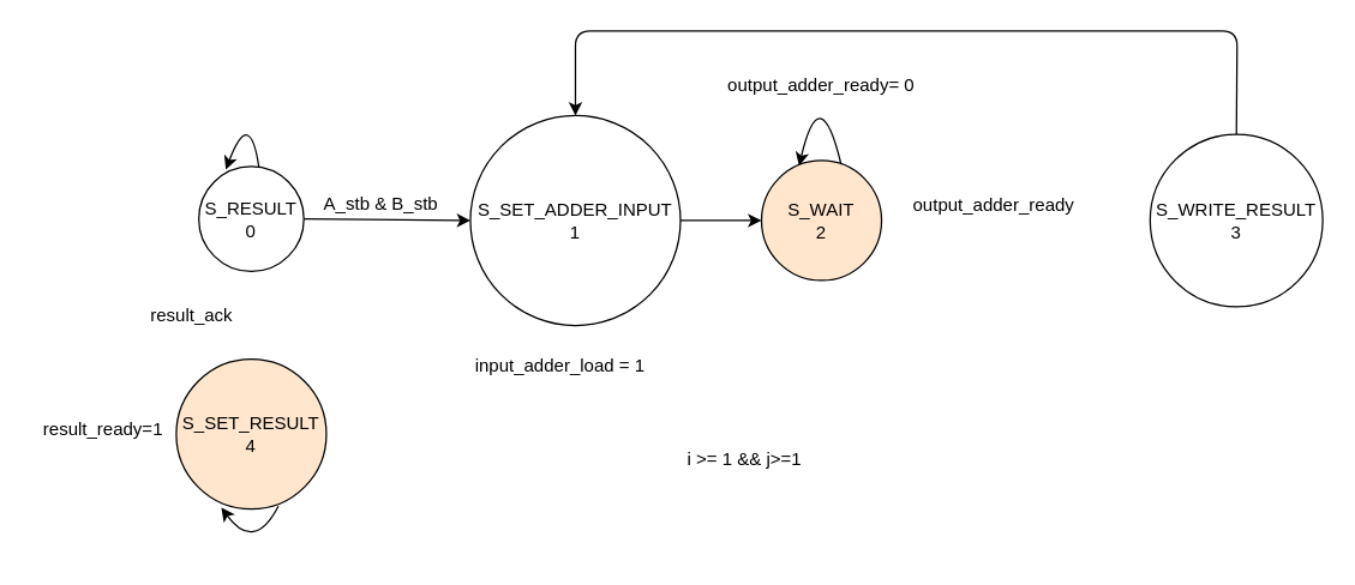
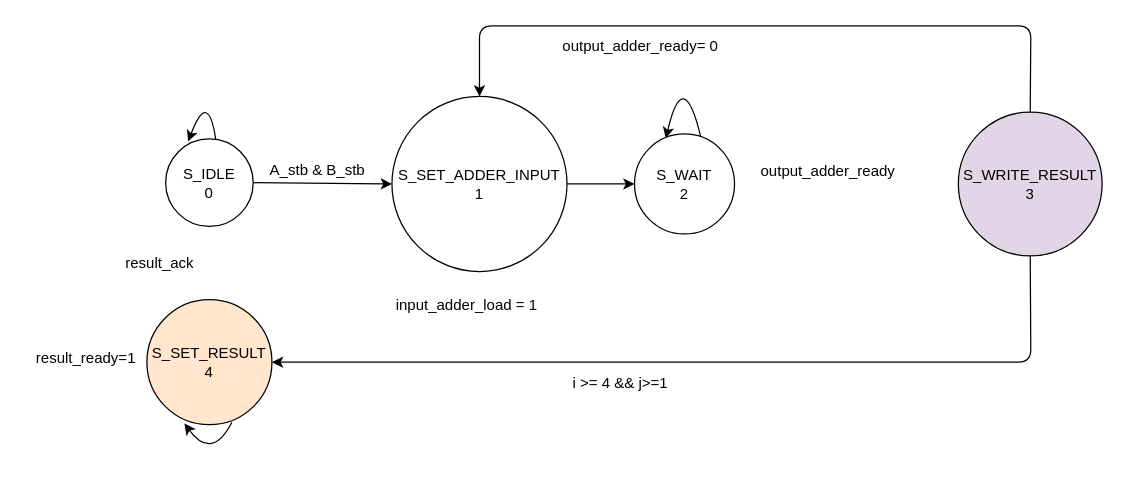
- <mxCell id="9" value="output_adder_ready= 0" style="text;html=1;strokeColor=none;fillColor=none;align=center;verticalAlign=middle;whiteSpace=wrap;rounded=0;" parent="1" vertex="1"><mxGeometry x="477" y="46.5" width="140" height="20" as="geometry" /></mxCell>
+ <mxCell id="9" value="output_adder_ready= 0" style="text;html=1;strokeColor=none;fillColor=none;align=center;verticalAlign=middle;whiteSpace=wrap;rounded=0;" parent="1" vertex="1"><mxGeometry x="442" y="26.5" width="140" height="20" as="geometry" /></mxCell>
- <mxCell id="2" value="S_RESULT&lt;br&gt;0" style="ellipse;whiteSpace=wrap;html=1;aspect=fixed;" parent="1" vertex="1"><mxGeometry x="132" y="110.5" width="70" height="70" as="geometry" /></mxCell>
+ <mxCell id="2" value="S_IDLE&lt;br&gt;0" style="ellipse;whiteSpace=wrap;html=1;aspect=fixed;" parent="1" vertex="1"><mxGeometry x="132" y="110.5" width="70" height="70" as="geometry" /></mxCell>
- <mxCell id="6" value="S_WAIT&lt;br&gt;2" style="ellipse;whiteSpace=wrap;html=1;aspect=fixed;fillColor=#ffe6cc;" parent="1" vertex="1"><mxGeometry x="507" y="106.5" width="80" height="80" as="geometry" /></mxCell>
+ <mxCell id="6" value="S_WAIT&lt;br&gt;2" style="ellipse;whiteSpace=wrap;html=1;aspect=fixed;" parent="1" vertex="1"><mxGeometry x="507" y="106.5" width="80" height="80" as="geometry" /></mxCell>
- <mxCell id="10" value="S_WRITE_RESULT&lt;br&gt;3" style="ellipse;whiteSpace=wrap;html=1;aspect=fixed;" parent="1" vertex="1"><mxGeometry x="766" y="89" width="115" height="115" as="geometry" /></mxCell>
+ <mxCell id="10" value="S_WRITE_RESULT&lt;br&gt;3" style="ellipse;whiteSpace=wrap;html=1;aspect=fixed;fillColor=#e1d5e7;" parent="1" vertex="1"><mxGeometry x="766" y="89" width="115" height="115" as="geometry" /></mxCell>
+ <mxCell id="17" value="" style="endArrow=classic;html=1;exitX=0.5;exitY=1;exitDx=0;exitDy=0;entryX=1;entryY=0.5;entryDx=0;entryDy=0;" edge="1" parent="1" source="10" target="12"><mxGeometry width="50" height="50" relative="1" as="geometry"><mxPoint x="592" y="344" as="sourcePoint" /><mxPoint x="251" y="273" as="targetPoint" /><Array as="points"><mxPoint x="824" y="289" /></Array></mxGeometry></mxCell>
- <mxCell id="13" value="i &amp;gt;= 1 &amp;amp;&amp;amp; j&amp;gt;=1" style="text;html=1;strokeColor=none;fillColor=none;align=center;verticalAlign=middle;whiteSpace=wrap;rounded=0;" parent="1" vertex="1"><mxGeometry x="445" y="296" width="102" height="20" as="geometry" /></mxCell>
+ <mxCell id="13" value="i &amp;gt;= 4 &amp;amp;&amp;amp; j&amp;gt;=1" style="text;html=1;strokeColor=none;fillColor=none;align=center;verticalAlign=middle;whiteSpace=wrap;rounded=0;" parent="1" vertex="1"><mxGeometry x="445" y="296" width="102" height="20" as="geometry" /></mxCell>
